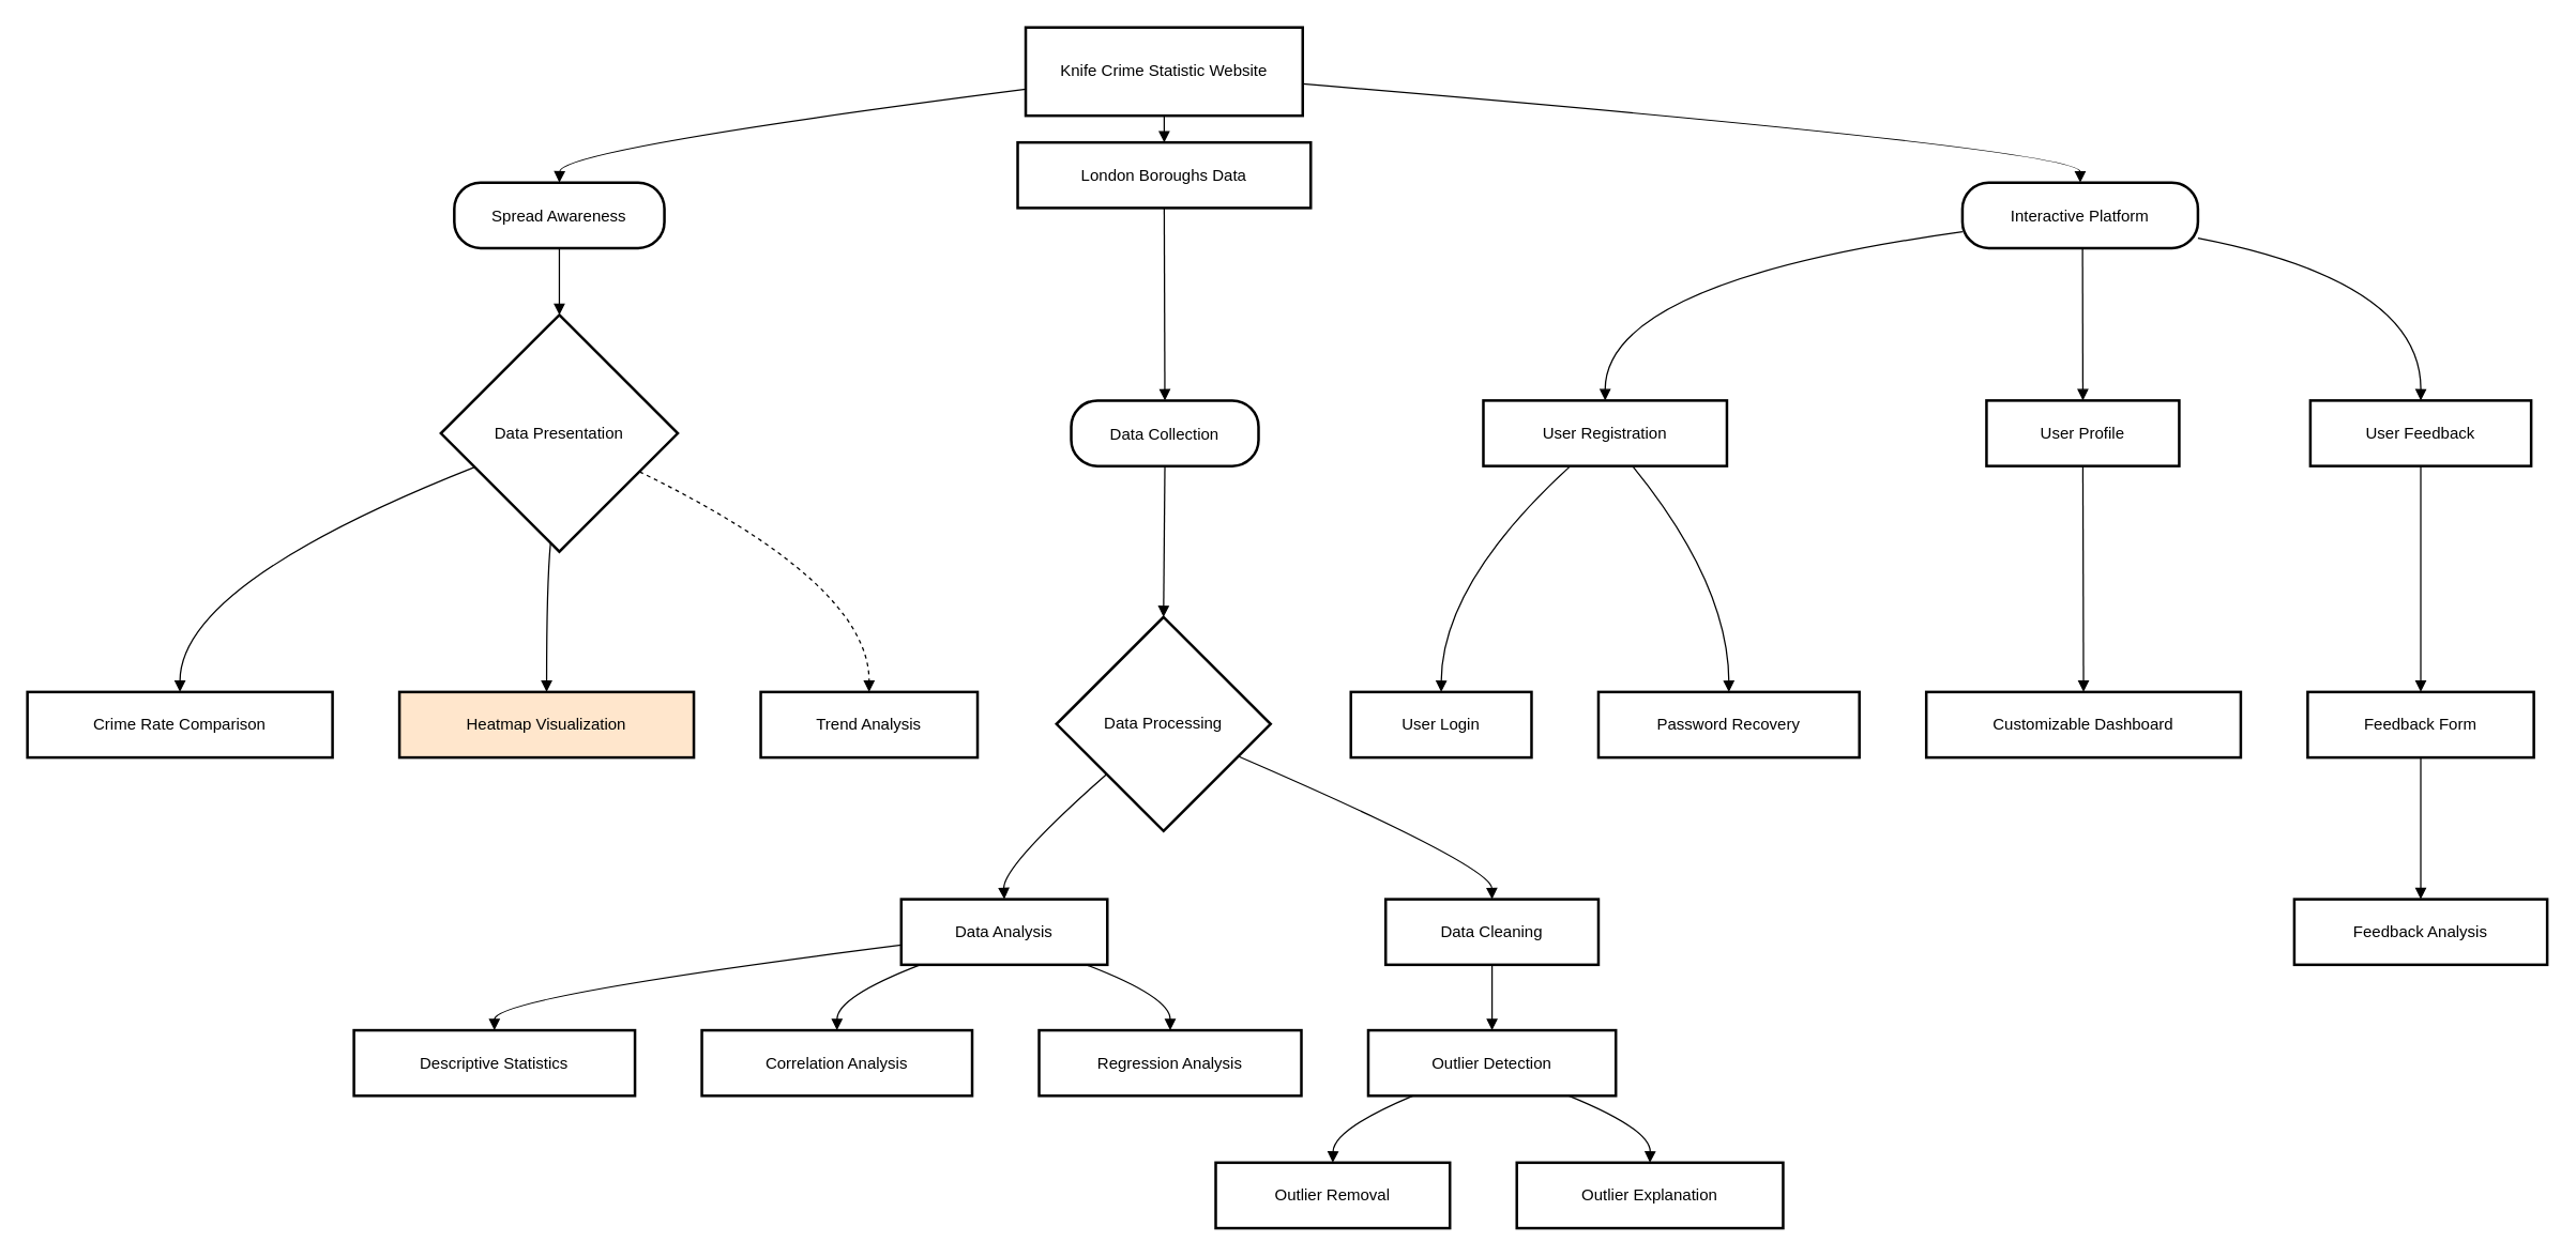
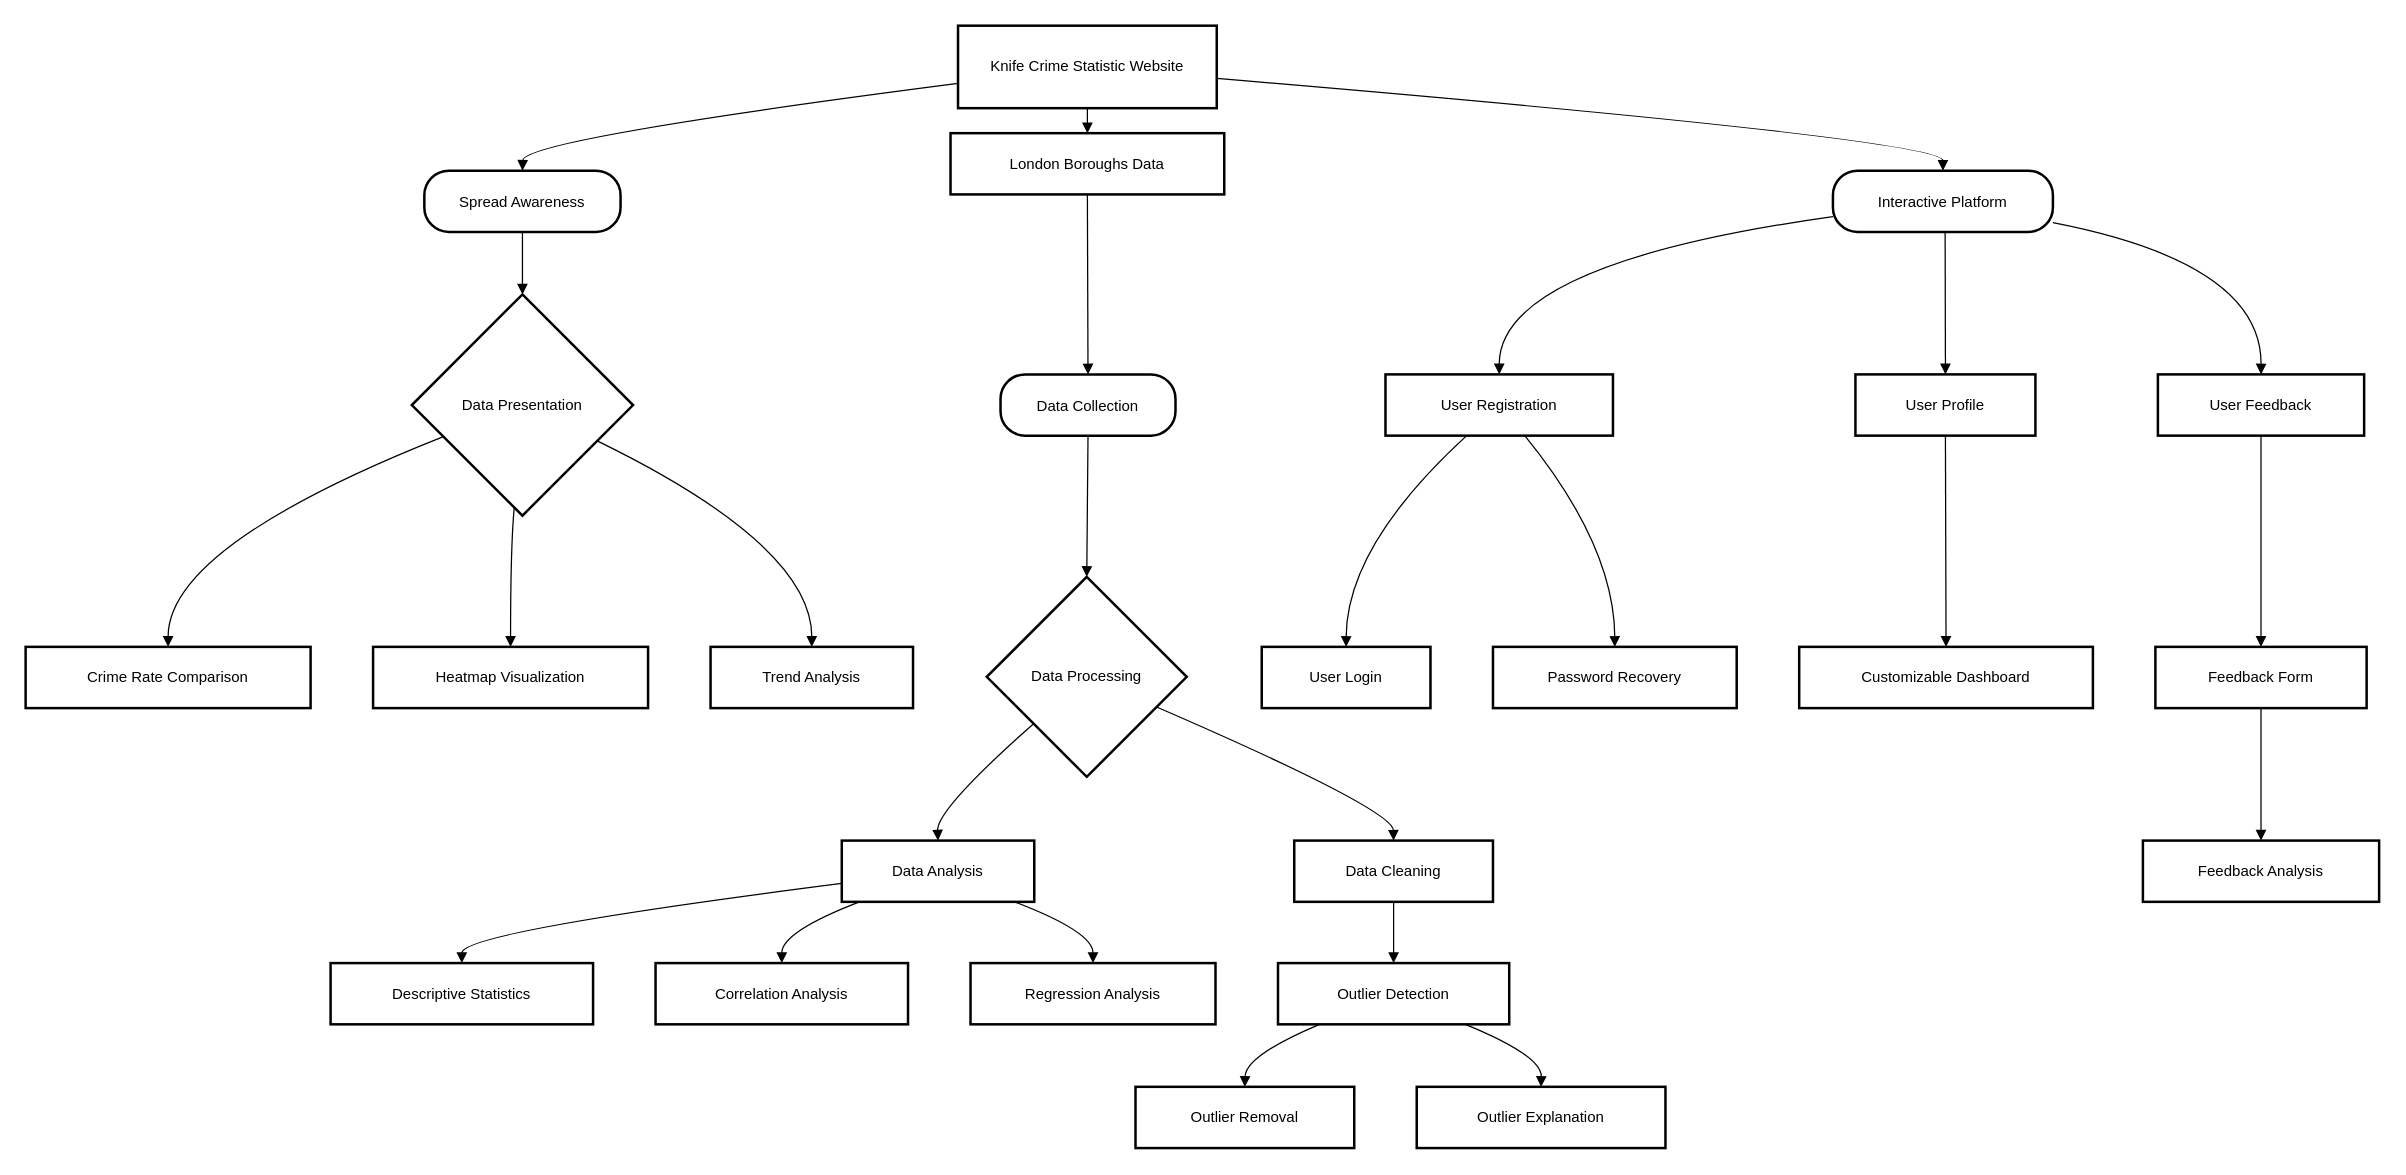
- <mxCell id="32" value="" style="curved=1;startArrow=none;endArrow=block;exitX=1;exitY=0.74;entryX=0.5;entryY=0.01;dashed=1;" edge="1" parent="1" source="4" target="7"><mxGeometry relative="1" as="geometry"><Array as="points"><mxPoint x="649" y="436" /></Array></mxGeometry></mxCell>
+ <mxCell id="32" value="" style="curved=1;startArrow=none;endArrow=block;exitX=1;exitY=0.74;entryX=0.5;entryY=0.01;" edge="1" parent="1" source="4" target="7"><mxGeometry relative="1" as="geometry"><Array as="points"><mxPoint x="649" y="436" /></Array></mxGeometry></mxCell>
- <mxCell id="6" value="Heatmap Visualization" style="whiteSpace=wrap;strokeWidth=2;fillColor=#ffe6cc;" vertex="1" parent="1"><mxGeometry x="298" y="517" width="220" height="49" as="geometry" /></mxCell>
+ <mxCell id="6" value="Heatmap Visualization" style="whiteSpace=wrap;strokeWidth=2;" vertex="1" parent="1"><mxGeometry x="298" y="517" width="220" height="49" as="geometry" /></mxCell>
